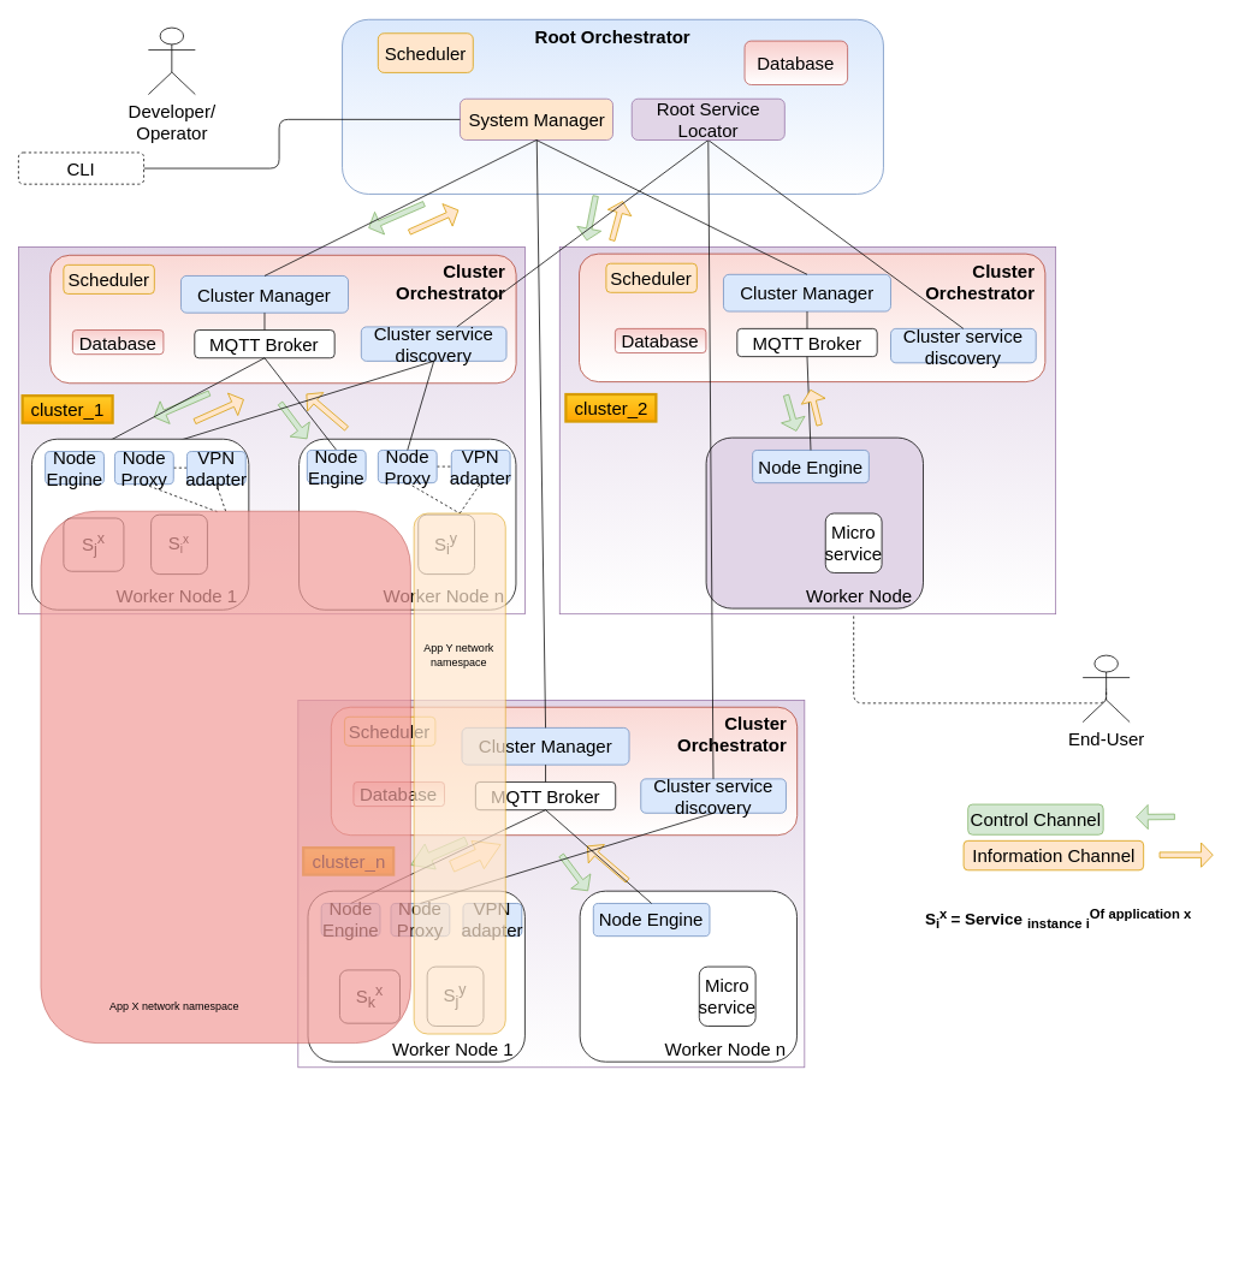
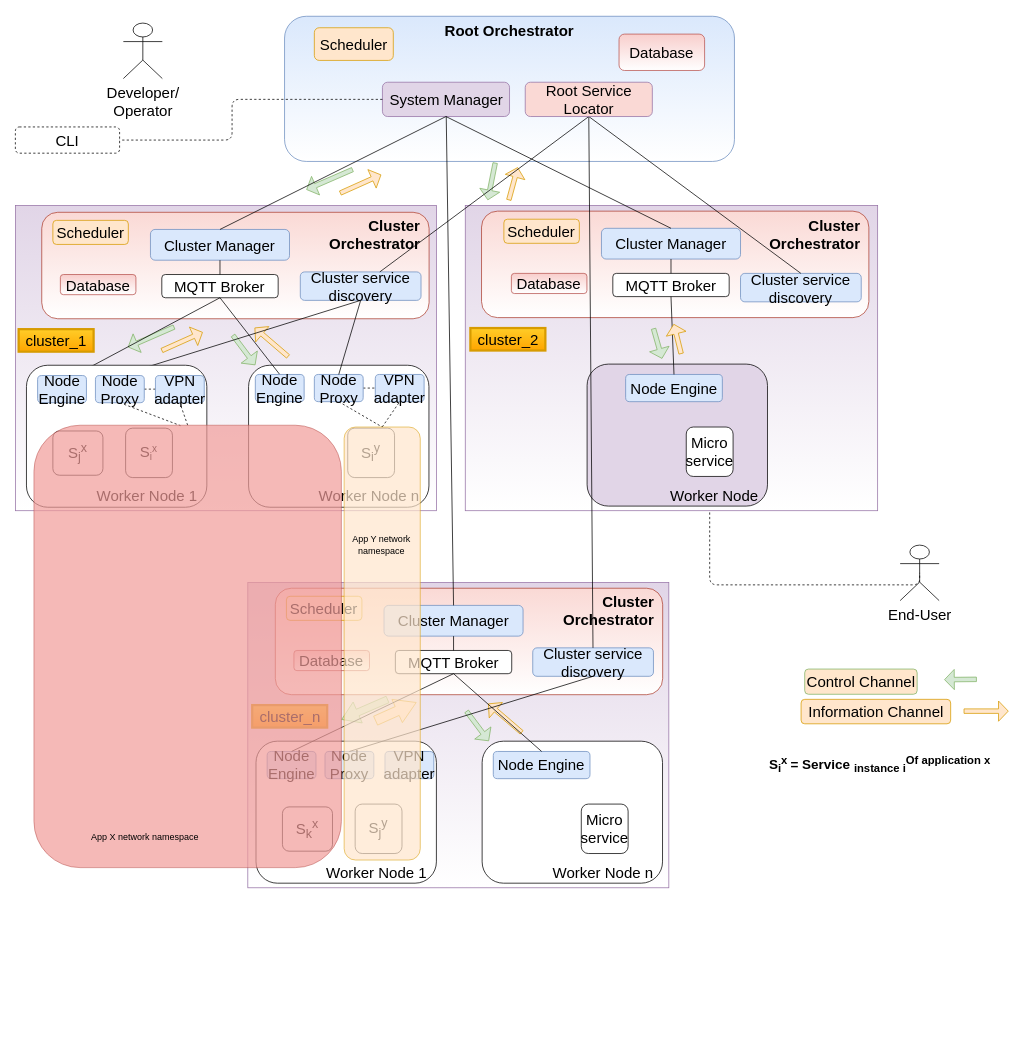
- <mxCell id="6" value="System Manager" style="rounded=1;whiteSpace=wrap;html=1;fontSize=20;fillColor=#ffe6cc;strokeColor=#9673a6;rotation=0;verticalAlign=middle;" vertex="1" parent="1"><mxGeometry x="509.54" y="108.66" width="169.5" height="45.73" as="geometry" /></mxCell>
+ <mxCell id="6" value="System Manager" style="rounded=1;whiteSpace=wrap;html=1;fontSize=20;fillColor=#e1d5e7;strokeColor=#9673a6;rotation=0;verticalAlign=middle;" vertex="1" parent="1"><mxGeometry x="509.54" y="108.66" width="169.5" height="45.73" as="geometry" /></mxCell>
- <mxCell id="94" value="Root Service Locator" style="rounded=1;whiteSpace=wrap;html=1;fontSize=20;fillColor=#e1d5e7;strokeColor=#9673a6;rotation=0;verticalAlign=middle;" vertex="1" parent="1"><mxGeometry x="700" y="108.66" width="169.5" height="45.73" as="geometry" /></mxCell>
+ <mxCell id="94" value="Root Service Locator" style="rounded=1;whiteSpace=wrap;html=1;fontSize=20;fillColor=#fad9d5;strokeColor=#9673a6;rotation=0;verticalAlign=middle;" vertex="1" parent="1"><mxGeometry x="700" y="108.66" width="169.5" height="45.73" as="geometry" /></mxCell>
- <mxCell id="8" value="" style="endArrow=none;html=1;fontSize=20;entryX=1;entryY=0.5;entryDx=0;entryDy=0;edgeStyle=orthogonalEdgeStyle;exitX=0;exitY=0.5;exitDx=0;exitDy=0;" edge="1" parent="1" source="6" target="2"><mxGeometry width="50" height="50" relative="1" as="geometry"><mxPoint x="659" y="134.29" as="sourcePoint" /><mxPoint x="339" y="153.29" as="targetPoint" /><Array as="points"><mxPoint x="309" y="131.66" /><mxPoint x="309" y="185.66" /></Array></mxGeometry></mxCell>
+ <mxCell id="8" value="" style="endArrow=none;html=1;fontSize=20;entryX=1;entryY=0.5;entryDx=0;entryDy=0;edgeStyle=orthogonalEdgeStyle;exitX=0;exitY=0.5;exitDx=0;exitDy=0;dashed=1;" edge="1" parent="1" source="6" target="2"><mxGeometry width="50" height="50" relative="1" as="geometry"><mxPoint x="659" y="134.29" as="sourcePoint" /><mxPoint x="339" y="153.29" as="targetPoint" /><Array as="points"><mxPoint x="309" y="131.66" /><mxPoint x="309" y="185.66" /></Array></mxGeometry></mxCell>
- <mxCell id="9" value="Control Channel" style="rounded=1;whiteSpace=wrap;html=1;fillColor=#d5e8d4;strokeColor=#82b366;fontSize=20;" vertex="1" parent="1"><mxGeometry x="1072.69" y="891.28" width="150" height="33.63" as="geometry" /></mxCell>
+ <mxCell id="9" value="Control Channel" style="rounded=1;whiteSpace=wrap;html=1;fillColor=#ffe6cc;strokeColor=#82b366;fontSize=20;" vertex="1" parent="1"><mxGeometry x="1072.69" y="891.28" width="150" height="33.63" as="geometry" /></mxCell>
